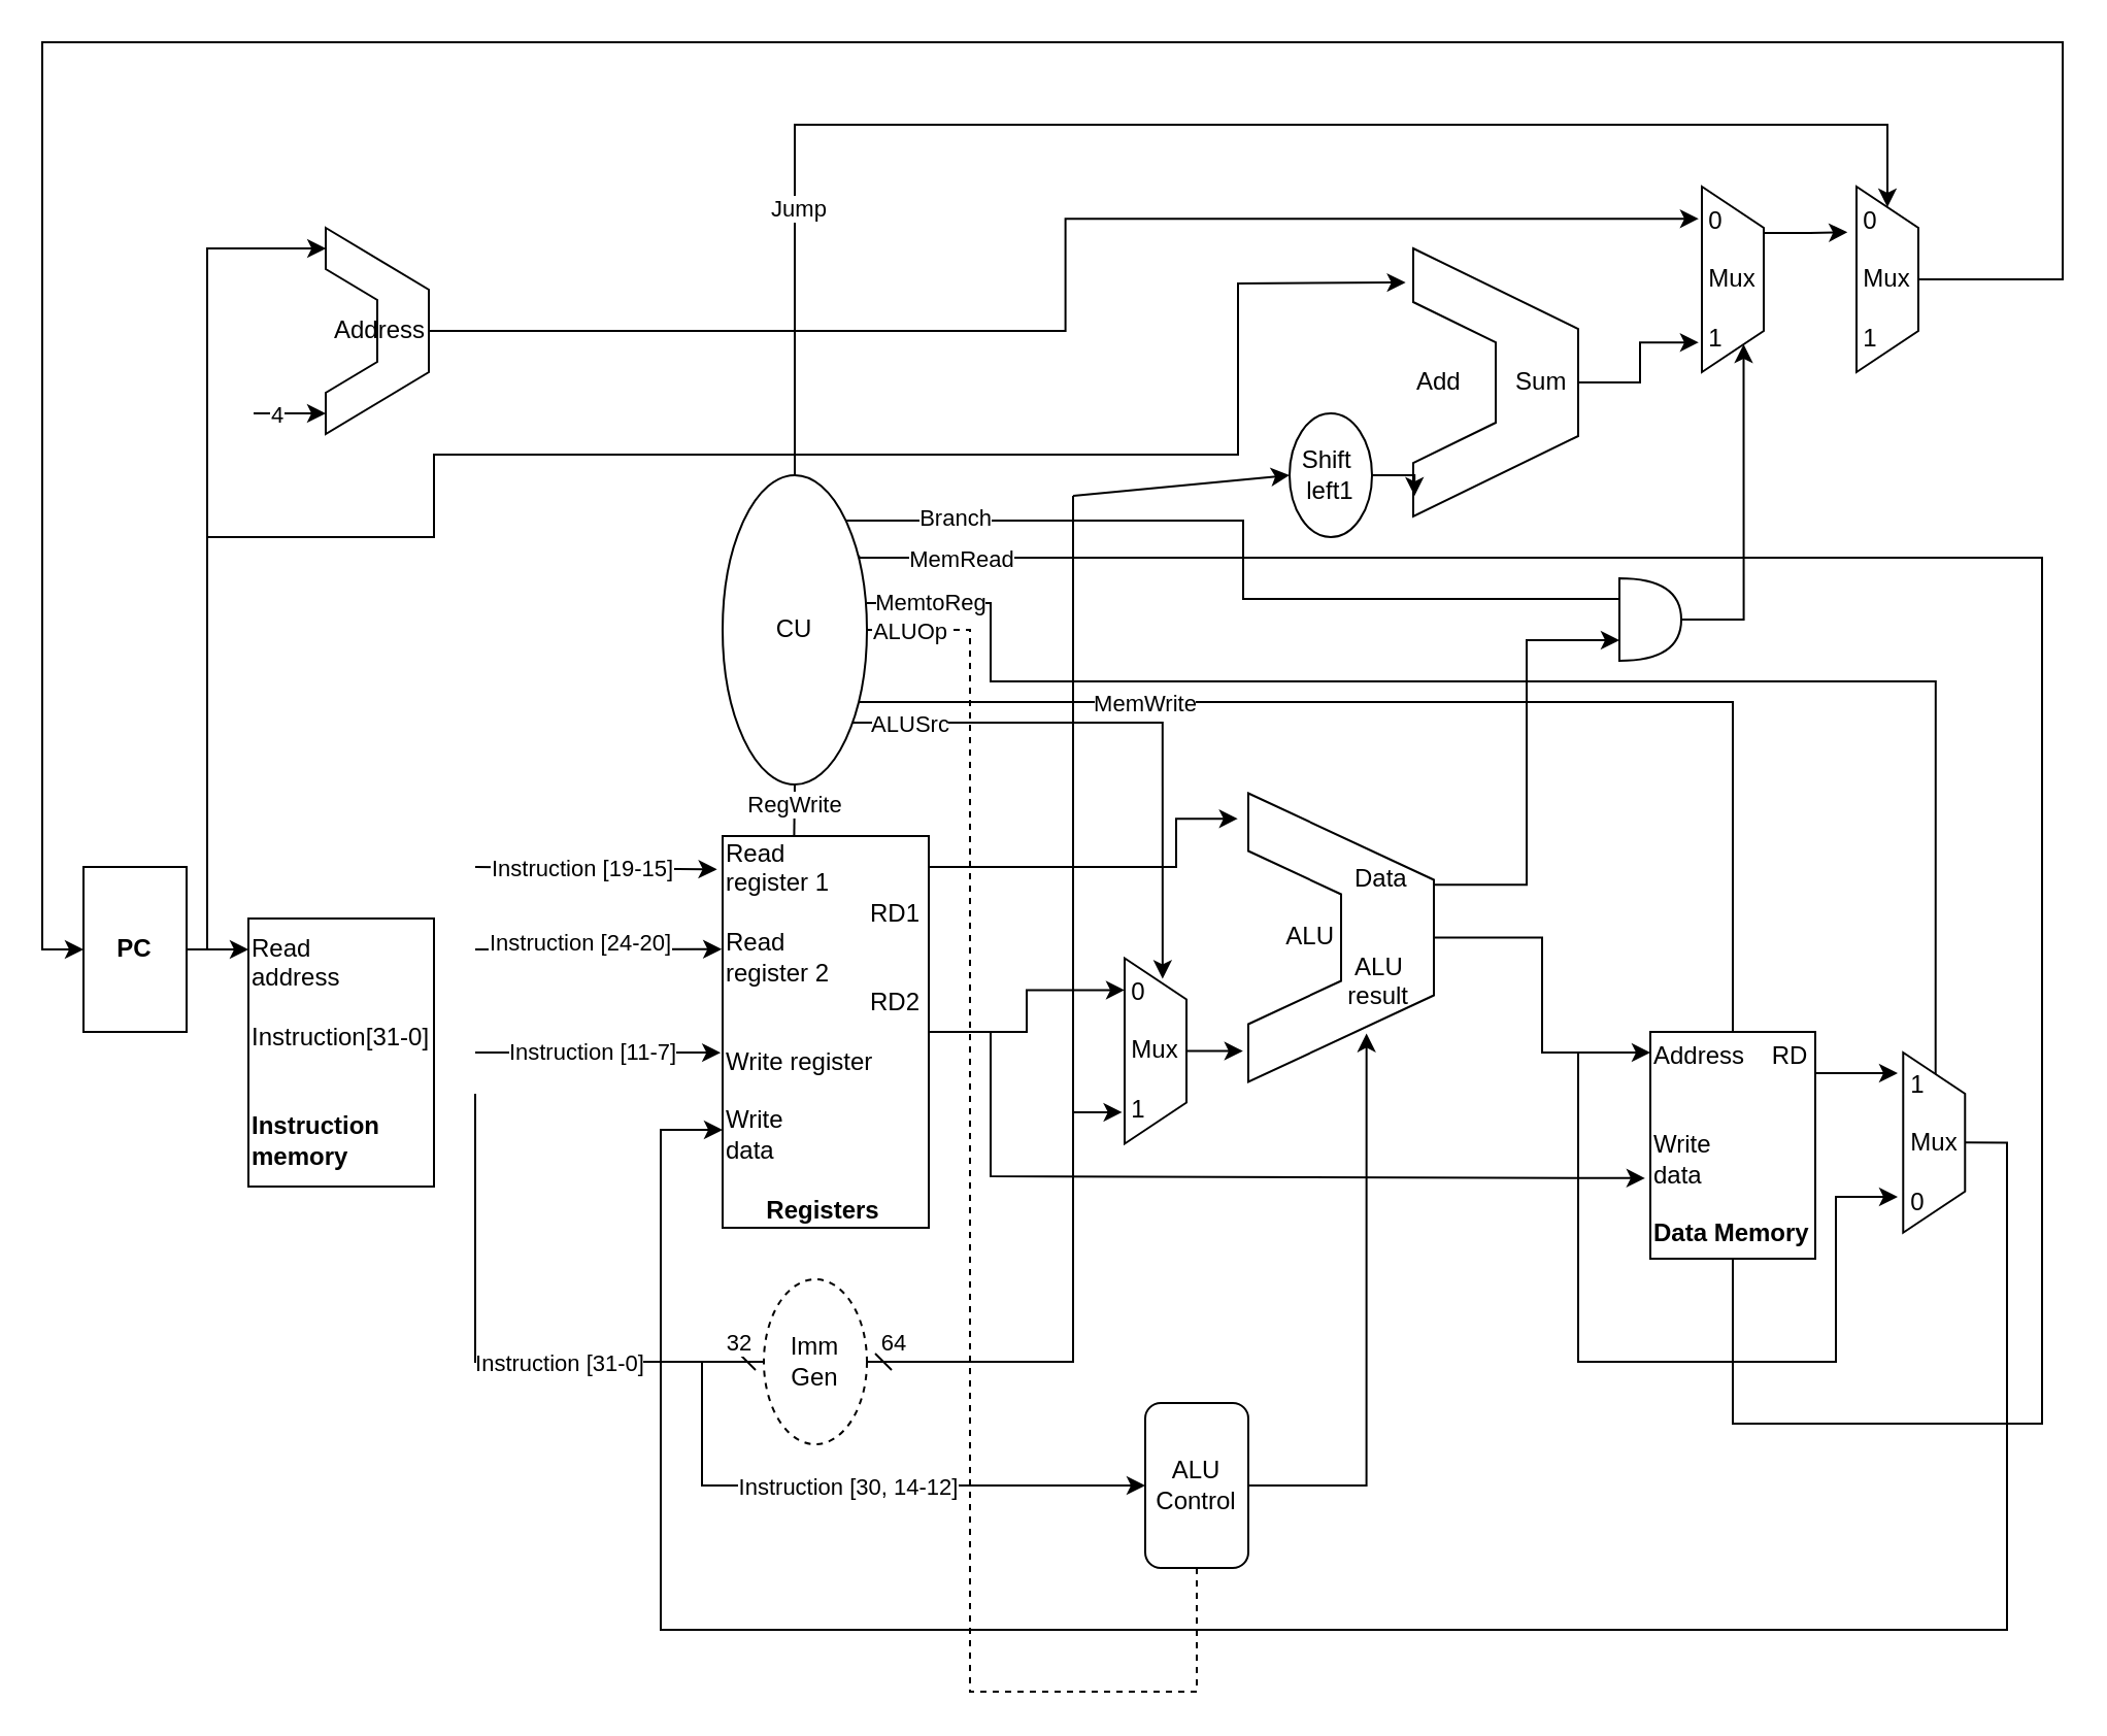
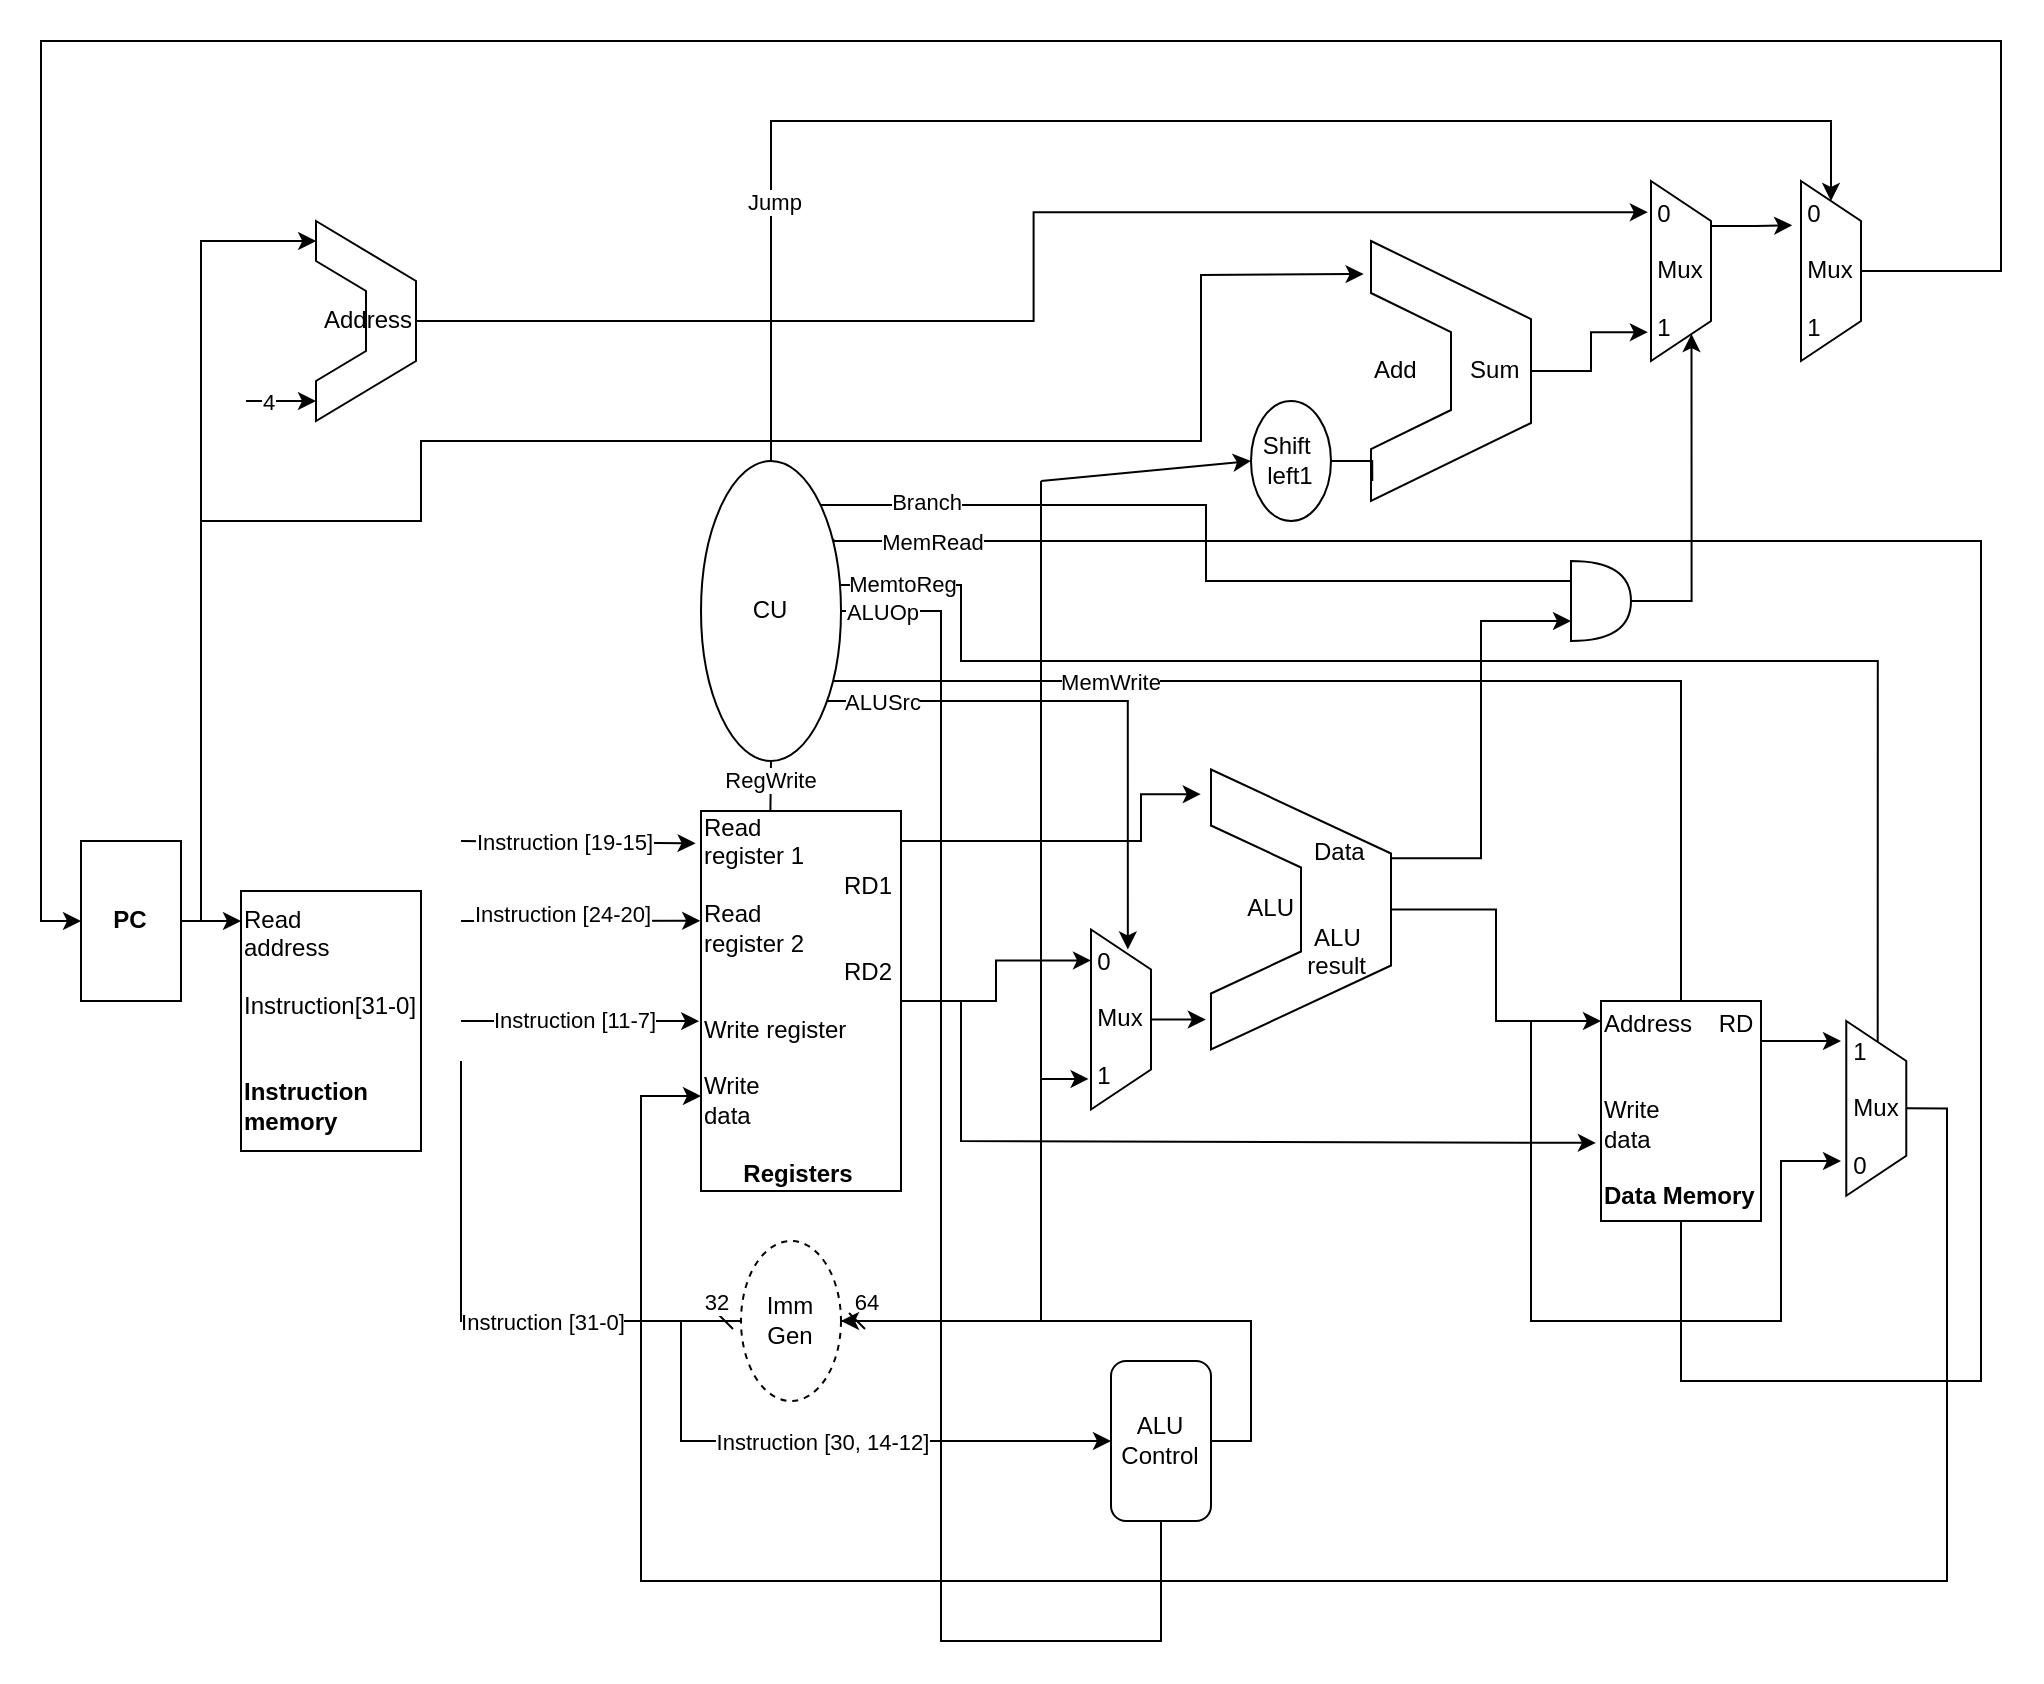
- <mxCell id="23" style="edgeStyle=orthogonalEdgeStyle;rounded=0;orthogonalLoop=1;jettySize=auto;html=1;exitX=1;exitY=0.5;exitDx=0;exitDy=0;entryX=0.008;entryY=0.923;entryDx=0;entryDy=0;entryPerimeter=0;" edge="1" parent="1" source="24" target="30"><mxGeometry relative="1" as="geometry"><mxPoint x="675" y="240" as="targetPoint" /></mxGeometry></mxCell>
+ <mxCell id="23" style="edgeStyle=orthogonalEdgeStyle;rounded=0;orthogonalLoop=1;jettySize=auto;html=1;exitX=1;exitY=0.5;exitDx=0;exitDy=0;entryX=0.008;entryY=0.923;entryDx=0;entryDy=0;entryPerimeter=0;endArrow=none;" edge="1" parent="1" source="24" target="30"><mxGeometry relative="1" as="geometry"><mxPoint x="675" y="240" as="targetPoint" /></mxGeometry></mxCell>
- <mxCell id="51" style="edgeStyle=orthogonalEdgeStyle;rounded=0;orthogonalLoop=1;jettySize=auto;html=1;exitX=1;exitY=0.5;exitDx=0;exitDy=0;entryX=0.637;entryY=0.832;entryDx=0;entryDy=0;entryPerimeter=0;" edge="1" parent="1" source="29" target="31"><mxGeometry relative="1" as="geometry" /></mxCell>
+ <mxCell id="51" style="edgeStyle=orthogonalEdgeStyle;rounded=0;orthogonalLoop=1;jettySize=auto;html=1;exitX=1;exitY=0.5;exitDx=0;exitDy=0;" edge="1" parent="1" source="29" target="9"><mxGeometry relative="1" as="geometry" /></mxCell>
- <mxCell id="14" style="edgeStyle=orthogonalEdgeStyle;rounded=0;orthogonalLoop=1;jettySize=auto;html=1;entryX=0.5;entryY=1;entryDx=0;entryDy=0;endArrow=none;endFill=0;dashed=1;" edge="1" parent="1" source="22" target="29"><mxGeometry relative="1" as="geometry"><Array as="points"><mxPoint x="470" y="305" /><mxPoint x="470" y="820" /><mxPoint x="580" y="820" /></Array></mxGeometry></mxCell>
+ <mxCell id="14" style="edgeStyle=orthogonalEdgeStyle;rounded=0;orthogonalLoop=1;jettySize=auto;html=1;entryX=0.5;entryY=1;entryDx=0;entryDy=0;endArrow=none;endFill=0;" edge="1" parent="1" source="22" target="29"><mxGeometry relative="1" as="geometry"><Array as="points"><mxPoint x="470" y="305" /><mxPoint x="470" y="820" /><mxPoint x="580" y="820" /></Array></mxGeometry></mxCell>
